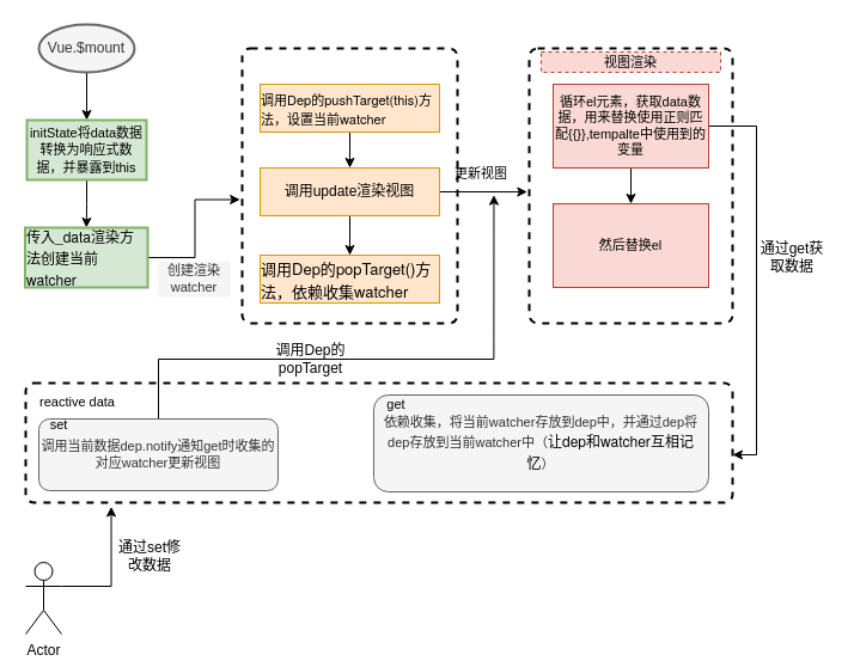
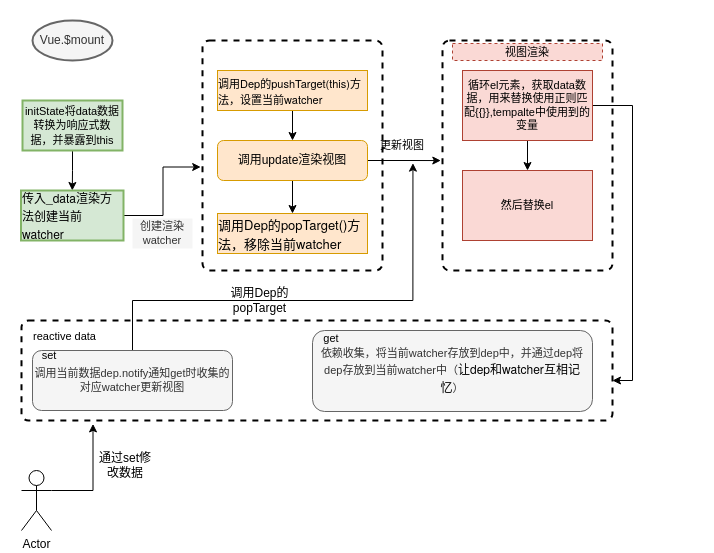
- <mxCell id="2" value="" style="edgeStyle=orthogonalEdgeStyle;rounded=0;orthogonalLoop=1;jettySize=auto;html=1;" edge="1" parent="1" source="3" target="5"><mxGeometry relative="1" as="geometry" /></mxCell>
- <mxCell id="13" value="调用update渲染视图" style="whiteSpace=wrap;html=1;fillColor=#ffe6cc;strokeColor=#d79b00;rounded=0;" vertex="1" parent="1"><mxGeometry x="217" y="140" width="150" height="40" as="geometry" /></mxCell>
+ <mxCell id="13" value="调用update渲染视图" style="whiteSpace=wrap;html=1;fillColor=#ffe6cc;strokeColor=#d79b00;rounded=1;" vertex="1" parent="1"><mxGeometry x="217" y="140" width="150" height="40" as="geometry" /></mxCell>
- <mxCell id="31" value="通过get获取数据" style="text;html=1;strokeColor=none;fillColor=none;align=center;verticalAlign=middle;whiteSpace=wrap;rounded=0;fontSize=12;fontColor=#000000;" vertex="1" parent="1"><mxGeometry x="632" y="200" width="60" height="30" as="geometry" /></mxCell>
- <mxCell id="14" value="&lt;p style=&quot;margin: 0px; font-variant-numeric: normal; font-variant-east-asian: normal; font-stretch: normal; font-size: 13px; line-height: normal; font-family: &amp;quot;Helvetica Neue&amp;quot;; text-align: start;&quot; class=&quot;p1&quot;&gt;&lt;span style=&quot;font-variant-numeric: normal; font-variant-east-asian: normal; font-stretch: normal; line-height: normal; font-family: &amp;quot;PingFang SC&amp;quot;;&quot; class=&quot;s1&quot;&gt;调用&lt;/span&gt;Dep&lt;span style=&quot;font-variant-numeric: normal; font-variant-east-asian: normal; font-stretch: normal; line-height: normal; font-family: &amp;quot;PingFang SC&amp;quot;;&quot; class=&quot;s1&quot;&gt;的&lt;/span&gt;popTarget()&lt;span style=&quot;font-variant-numeric: normal; font-variant-east-asian: normal; font-stretch: normal; line-height: normal; font-family: &amp;quot;PingFang SC&amp;quot;;&quot; class=&quot;s1&quot;&gt;方法，依赖收集&lt;/span&gt;watcher&lt;/p&gt;" style="whiteSpace=wrap;html=1;fillColor=#ffe6cc;strokeColor=#d79b00;rounded=0;" vertex="1" parent="1"><mxGeometry x="217" y="213" width="150" height="40" as="geometry" /></mxCell>
+ <mxCell id="14" value="&lt;p style=&quot;margin: 0px; font-variant-numeric: normal; font-variant-east-asian: normal; font-stretch: normal; font-size: 13px; line-height: normal; font-family: &amp;quot;Helvetica Neue&amp;quot;; text-align: start;&quot; class=&quot;p1&quot;&gt;&lt;span style=&quot;font-variant-numeric: normal; font-variant-east-asian: normal; font-stretch: normal; line-height: normal; font-family: &amp;quot;PingFang SC&amp;quot;;&quot; class=&quot;s1&quot;&gt;调用&lt;/span&gt;Dep&lt;span style=&quot;font-variant-numeric: normal; font-variant-east-asian: normal; font-stretch: normal; line-height: normal; font-family: &amp;quot;PingFang SC&amp;quot;;&quot; class=&quot;s1&quot;&gt;的&lt;/span&gt;popTarget()&lt;span style=&quot;font-variant-numeric: normal; font-variant-east-asian: normal; font-stretch: normal; line-height: normal; font-family: &amp;quot;PingFang SC&amp;quot;;&quot; class=&quot;s1&quot;&gt;方法，移除当前&lt;/span&gt;watcher&lt;/p&gt;" style="whiteSpace=wrap;html=1;fillColor=#ffe6cc;strokeColor=#d79b00;rounded=0;" vertex="1" parent="1"><mxGeometry x="217" y="213" width="150" height="40" as="geometry" /></mxCell>
